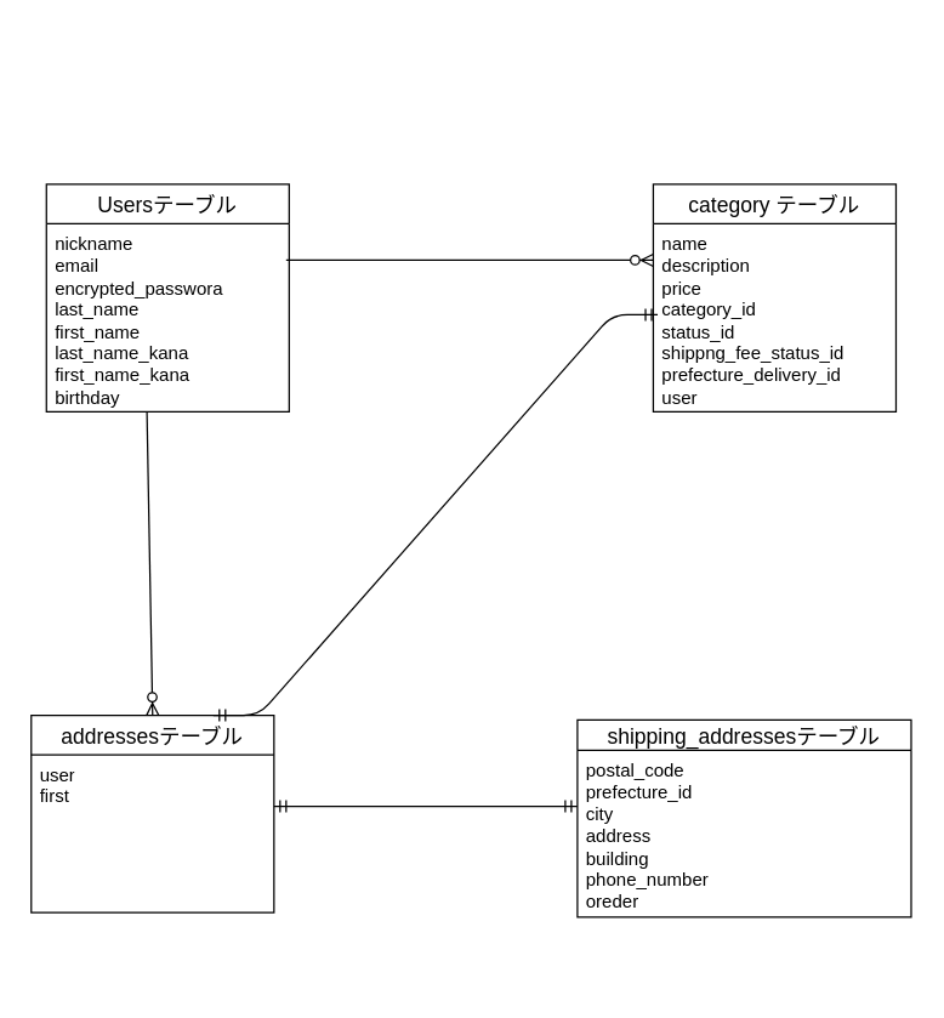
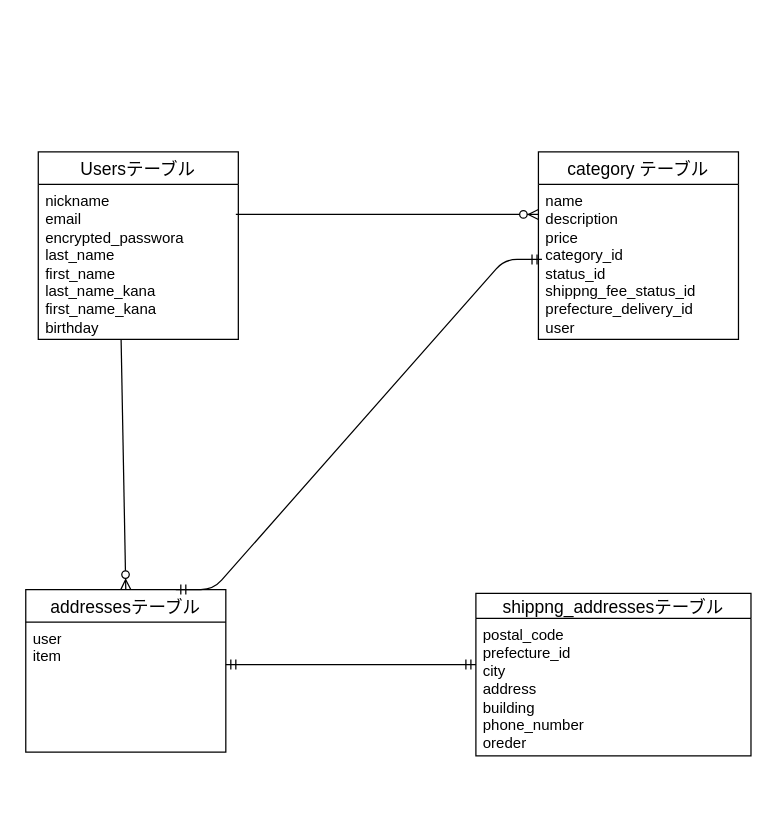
- <mxCell id="6" value="shipping_addressesテーブル" style="swimlane;fontStyle=0;childLayout=stackLayout;horizontal=1;startSize=20;horizontalStack=0;resizeParent=1;resizeParentMax=0;resizeLast=0;collapsible=1;marginBottom=0;align=center;fontSize=14;" vertex="1" parent="1"><mxGeometry x="380" y="474" width="220" height="130" as="geometry" /></mxCell>
+ <mxCell id="6" value="shippng_addressesテーブル" style="swimlane;fontStyle=0;childLayout=stackLayout;horizontal=1;startSize=20;horizontalStack=0;resizeParent=1;resizeParentMax=0;resizeLast=0;collapsible=1;marginBottom=0;align=center;fontSize=14;" vertex="1" parent="1"><mxGeometry x="380" y="474" width="220" height="130" as="geometry" /></mxCell>
- <mxCell id="5" value="user&lt;div&gt;first&lt;/div&gt;&lt;div&gt;&lt;br&gt;&lt;/div&gt;" style="text;strokeColor=none;fillColor=none;spacingLeft=4;spacingRight=4;overflow=hidden;rotatable=0;points=[[0,0.5],[1,0.5]];portConstraint=eastwest;fontSize=12;whiteSpace=wrap;html=1;" vertex="1" parent="4"><mxGeometry y="26" width="160" height="104" as="geometry" /></mxCell>
+ <mxCell id="5" value="user&lt;div&gt;item&lt;/div&gt;&lt;div&gt;&lt;br&gt;&lt;/div&gt;" style="text;strokeColor=none;fillColor=none;spacingLeft=4;spacingRight=4;overflow=hidden;rotatable=0;points=[[0,0.5],[1,0.5]];portConstraint=eastwest;fontSize=12;whiteSpace=wrap;html=1;" vertex="1" parent="4"><mxGeometry y="26" width="160" height="104" as="geometry" /></mxCell>
